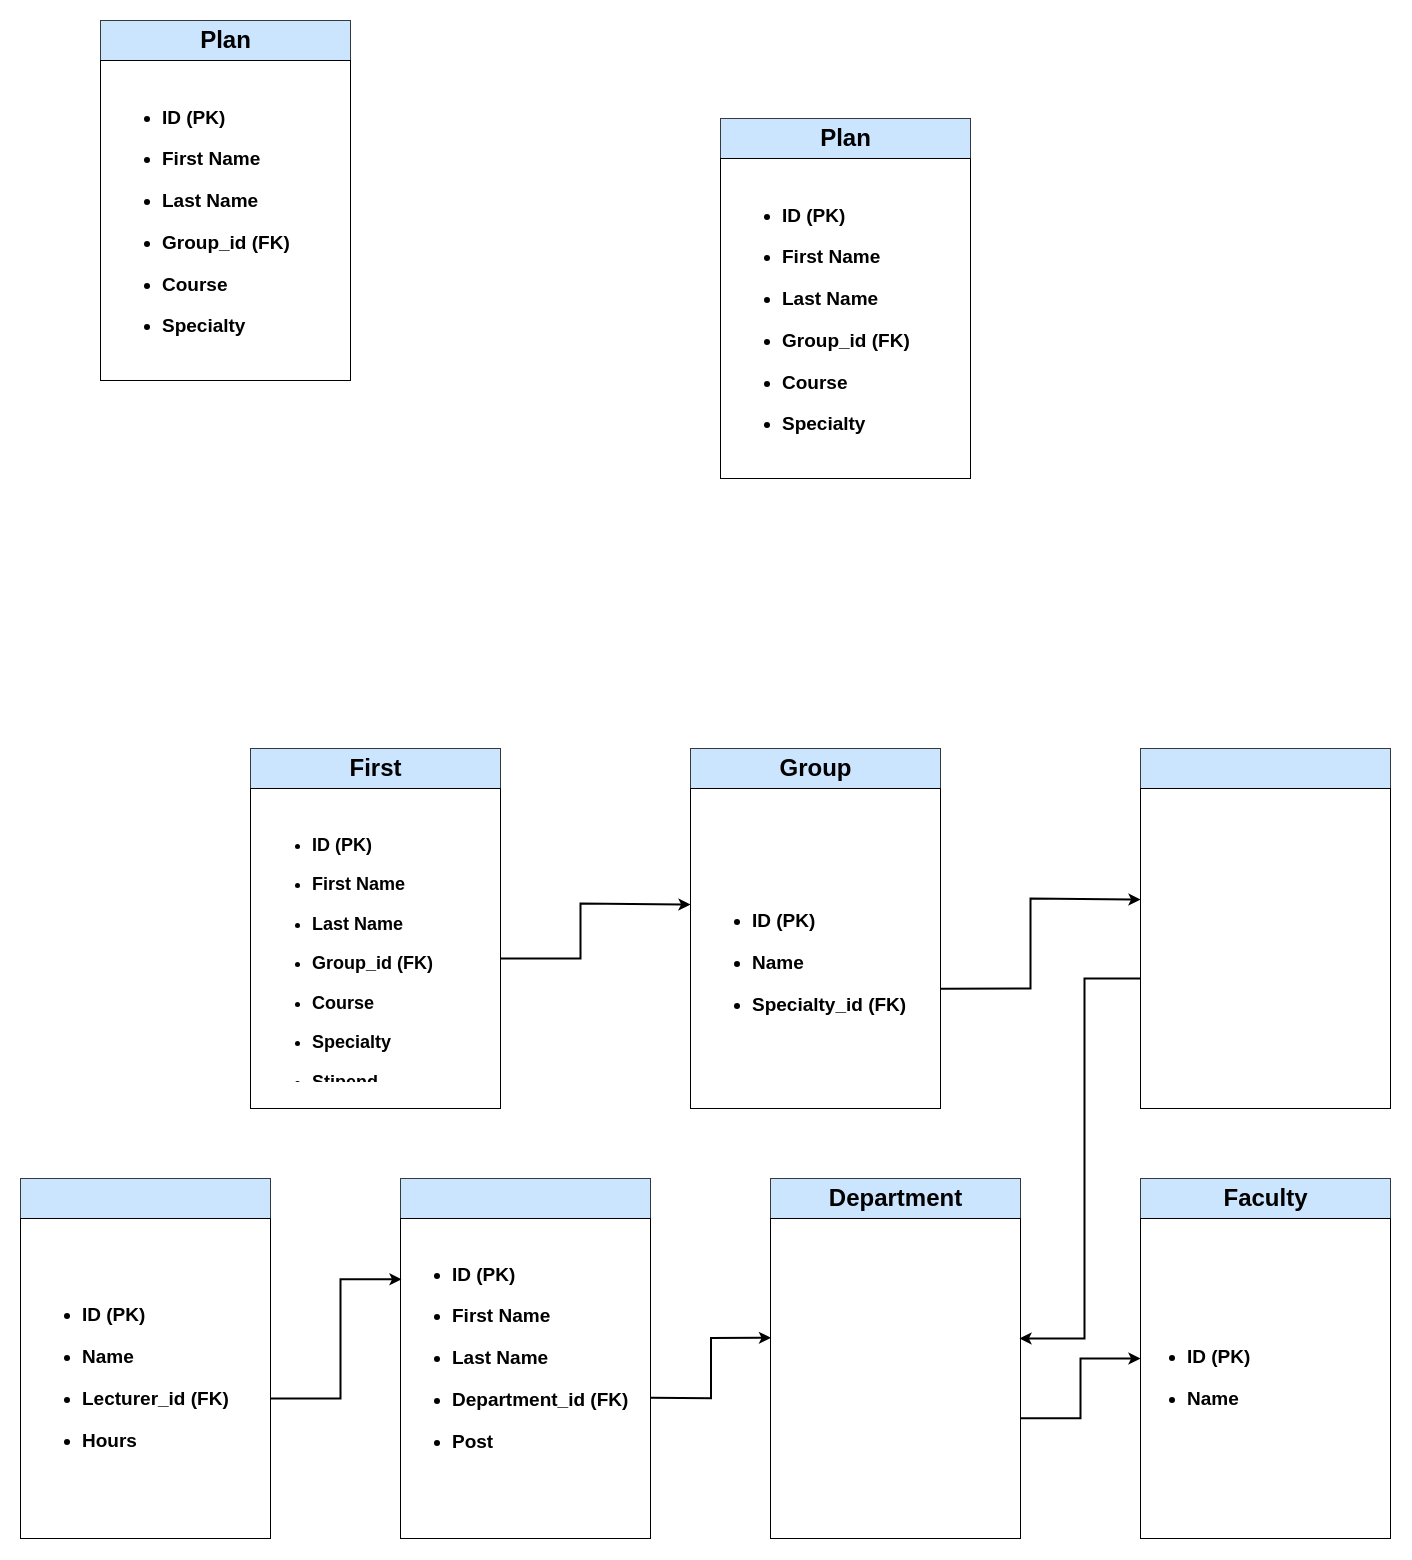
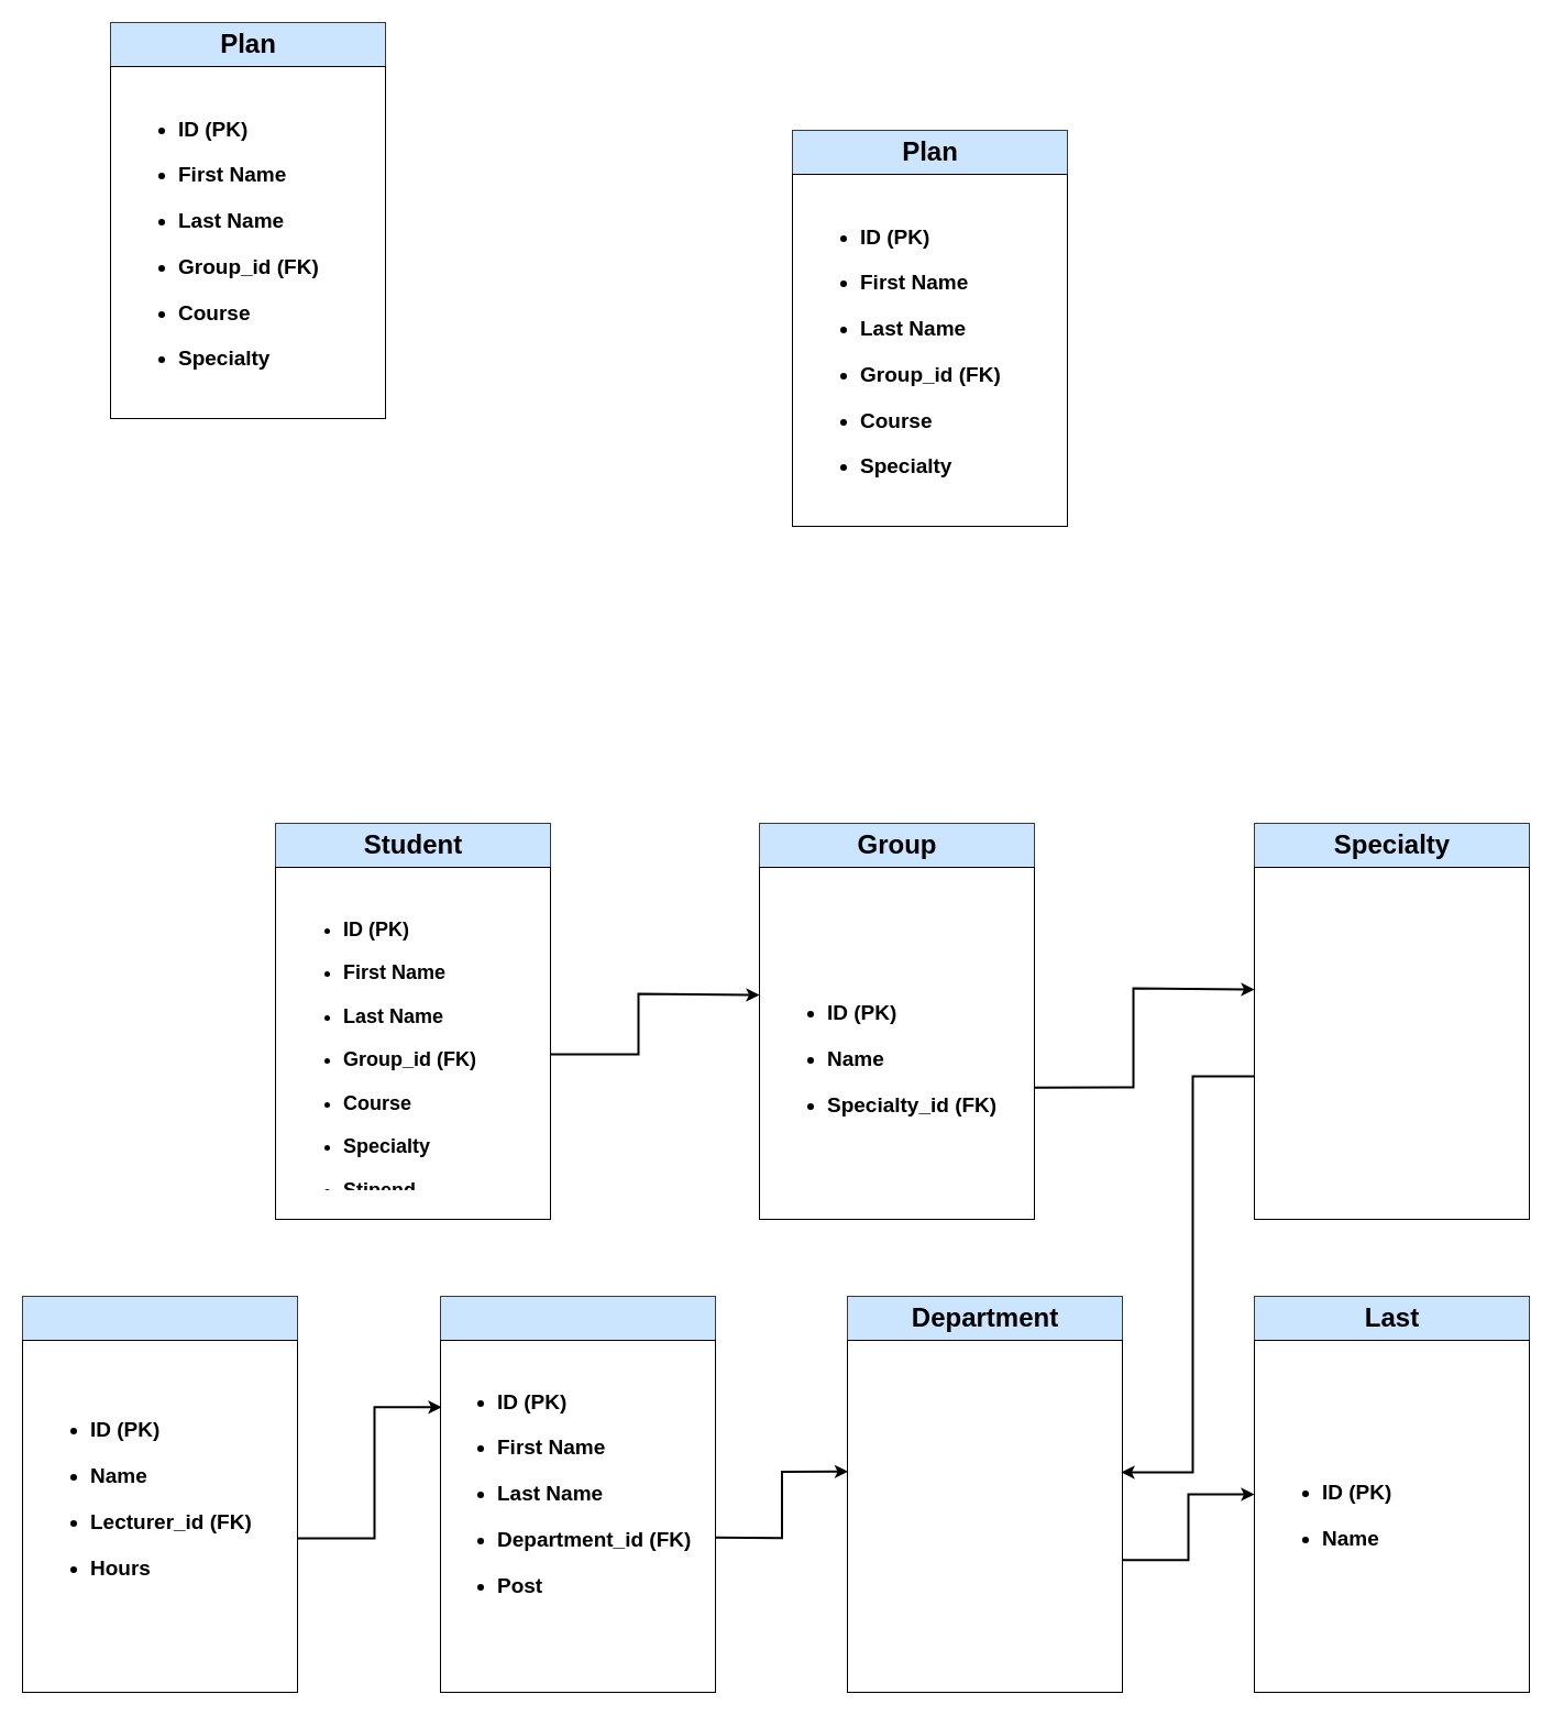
- <mxCell id="3" value="First" style="text;strokeColor=none;fillColor=none;html=1;fontSize=24;fontStyle=1;verticalAlign=middle;align=center;" parent="1" vertex="1"><mxGeometry x="325" y="748" width="100" height="40" as="geometry" /></mxCell>
+ <mxCell id="3" value="Student" style="text;strokeColor=none;fillColor=none;html=1;fontSize=24;fontStyle=1;verticalAlign=middle;align=center;" parent="1" vertex="1"><mxGeometry x="325" y="748" width="100" height="40" as="geometry" /></mxCell>
+ <mxCell id="17" value="Specialty" style="text;strokeColor=none;fillColor=none;html=1;fontSize=24;fontStyle=1;verticalAlign=middle;align=center;" parent="1" vertex="1"><mxGeometry x="1215" y="748" width="100" height="40" as="geometry" /></mxCell>
- <mxCell id="13" value="Faculty" style="text;strokeColor=none;fillColor=none;html=1;fontSize=24;fontStyle=1;verticalAlign=middle;align=center;" parent="1" vertex="1"><mxGeometry x="1215" y="1178" width="100" height="40" as="geometry" /></mxCell>
+ <mxCell id="13" value="Last" style="text;strokeColor=none;fillColor=none;html=1;fontSize=24;fontStyle=1;verticalAlign=middle;align=center;" parent="1" vertex="1"><mxGeometry x="1215" y="1178" width="100" height="40" as="geometry" /></mxCell>
- <mxCell id="22" value="&lt;h1&gt;&lt;/h1&gt;&lt;h3&gt;&lt;/h3&gt;&lt;h5&gt;&lt;/h5&gt;&lt;h6&gt;&lt;/h6&gt;&lt;h3 style=&quot;line-height: 100% ; font-size: 13px&quot;&gt;&lt;/h3&gt;&lt;h1 style=&quot;font-size: 18px ; line-height: 90%&quot;&gt;&lt;/h1&gt;&lt;h3 style=&quot;font-size: 15px&quot;&gt;&lt;/h3&gt;&lt;h3 style=&quot;line-height: 120% ; font-size: 19px&quot;&gt;&lt;/h3&gt;&lt;h3 style=&quot;font-size: 19px&quot;&gt;&lt;ul&gt;&lt;li&gt;ID (PK)&lt;/li&gt;&lt;/ul&gt;&lt;ul&gt;&lt;li&gt;Name&lt;/li&gt;&lt;/ul&gt;&lt;ul&gt;&lt;li&gt;Lecturer_id (FK)&lt;/li&gt;&lt;/ul&gt;&lt;ul&gt;&lt;li&gt;Hours&lt;/li&gt;&lt;/ul&gt;&lt;/h3&gt;" style="text;strokeColor=none;fillColor=none;html=1;whiteSpace=wrap;verticalAlign=middle;overflow=hidden;" parent="1" vertex="1"><mxGeometry x="40" y="1243" width="210" height="270" as="geometry" /></mxCell>
+ <mxCell id="22" value="&lt;h1&gt;&lt;/h1&gt;&lt;h3&gt;&lt;/h3&gt;&lt;h5&gt;&lt;/h5&gt;&lt;h6&gt;&lt;/h6&gt;&lt;h3 style=&quot;line-height: 100% ; font-size: 13px&quot;&gt;&lt;/h3&gt;&lt;h1 style=&quot;font-size: 18px ; line-height: 90%&quot;&gt;&lt;/h1&gt;&lt;h3 style=&quot;font-size: 15px&quot;&gt;&lt;/h3&gt;&lt;h3 style=&quot;line-height: 120% ; font-size: 19px&quot;&gt;&lt;/h3&gt;&lt;h3 style=&quot;font-size: 19px&quot;&gt;&lt;ul&gt;&lt;li&gt;ID (PK)&lt;/li&gt;&lt;/ul&gt;&lt;ul&gt;&lt;li&gt;Name&lt;/li&gt;&lt;/ul&gt;&lt;ul&gt;&lt;li&gt;Lecturer_id (FK)&lt;/li&gt;&lt;/ul&gt;&lt;ul&gt;&lt;li&gt;Hours&lt;/li&gt;&lt;/ul&gt;&lt;/h3&gt;" style="text;strokeColor=none;fillColor=none;html=1;whiteSpace=wrap;verticalAlign=middle;overflow=hidden;" parent="1" vertex="1"><mxGeometry x="40" y="1228" width="210" height="270" as="geometry" /></mxCell>
- <mxCell id="15" value="&lt;h1&gt;&lt;/h1&gt;&lt;h3&gt;&lt;/h3&gt;&lt;h5&gt;&lt;/h5&gt;&lt;h6&gt;&lt;/h6&gt;&lt;h3 style=&quot;line-height: 100% ; font-size: 13px&quot;&gt;&lt;/h3&gt;&lt;h1 style=&quot;font-size: 18px ; line-height: 90%&quot;&gt;&lt;/h1&gt;&lt;h3 style=&quot;font-size: 15px&quot;&gt;&lt;/h3&gt;&lt;h3 style=&quot;line-height: 120% ; font-size: 19px&quot;&gt;&lt;ul&gt;&lt;li&gt;ID (PK)&lt;/li&gt;&lt;/ul&gt;&lt;ul&gt;&lt;li&gt;Name&lt;/li&gt;&lt;/ul&gt;&lt;/h3&gt;" style="text;strokeColor=none;fillColor=none;html=1;whiteSpace=wrap;verticalAlign=middle;overflow=hidden;" parent="1" vertex="1"><mxGeometry x="1145" y="1243" width="210" height="270" as="geometry" /></mxCell>
+ <mxCell id="15" value="&lt;h1&gt;&lt;/h1&gt;&lt;h3&gt;&lt;/h3&gt;&lt;h5&gt;&lt;/h5&gt;&lt;h6&gt;&lt;/h6&gt;&lt;h3 style=&quot;line-height: 100% ; font-size: 13px&quot;&gt;&lt;/h3&gt;&lt;h1 style=&quot;font-size: 18px ; line-height: 90%&quot;&gt;&lt;/h1&gt;&lt;h3 style=&quot;font-size: 15px&quot;&gt;&lt;/h3&gt;&lt;h3 style=&quot;line-height: 120% ; font-size: 19px&quot;&gt;&lt;ul&gt;&lt;li&gt;ID (PK)&lt;/li&gt;&lt;/ul&gt;&lt;ul&gt;&lt;li&gt;Name&lt;/li&gt;&lt;/ul&gt;&lt;/h3&gt;" style="text;strokeColor=none;fillColor=none;html=1;whiteSpace=wrap;verticalAlign=middle;overflow=hidden;" parent="1" vertex="1"><mxGeometry x="1160" y="1243" width="210" height="270" as="geometry" /></mxCell>
